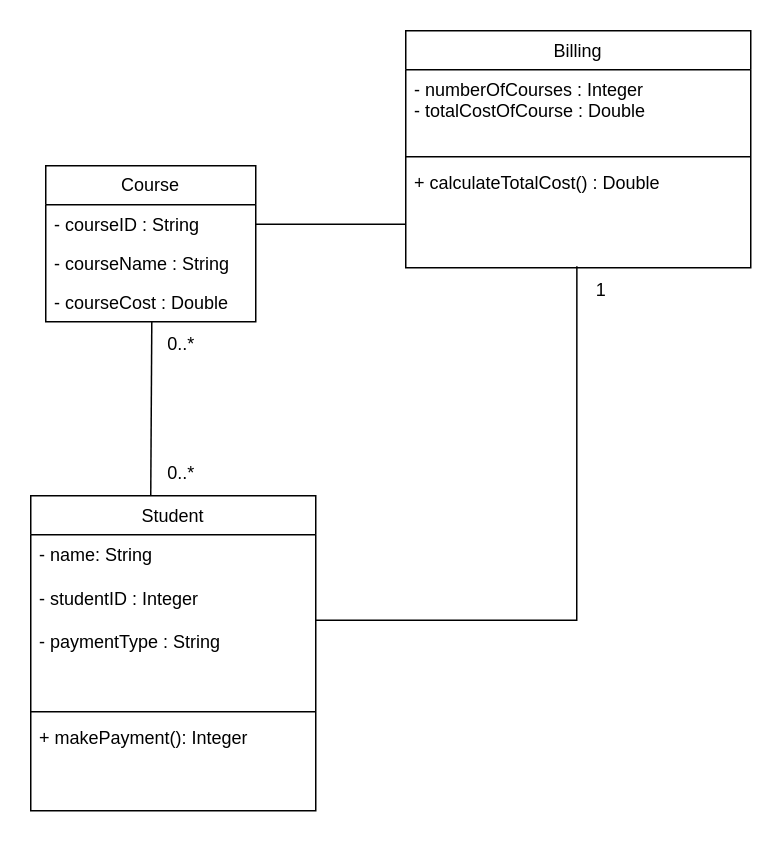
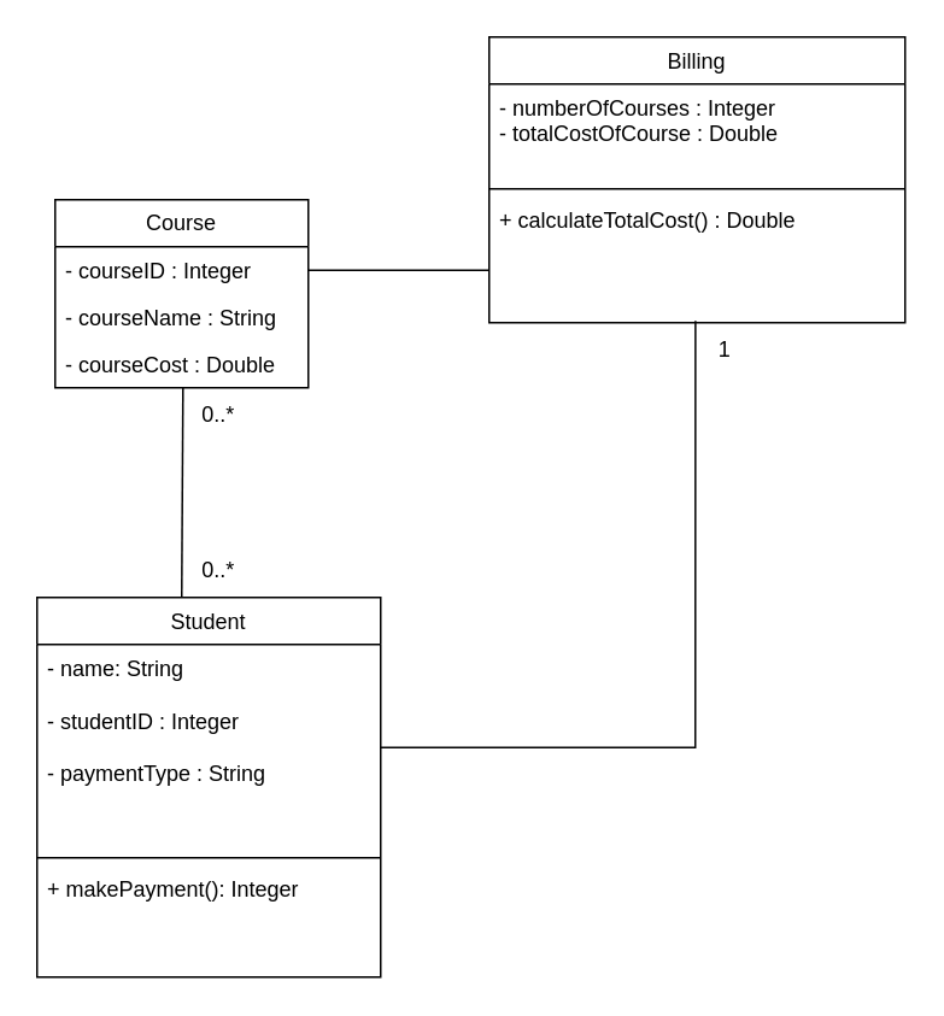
- <mxCell id="3" value="- courseID : String" style="text;strokeColor=none;fillColor=none;align=left;verticalAlign=top;spacingLeft=4;spacingRight=4;overflow=hidden;rotatable=0;points=[[0,0.5],[1,0.5]];portConstraint=eastwest;whiteSpace=wrap;html=1;" vertex="1" parent="2"><mxGeometry y="26" width="140" height="26" as="geometry" /></mxCell>
+ <mxCell id="3" value="- courseID : Integer" style="text;strokeColor=none;fillColor=none;align=left;verticalAlign=top;spacingLeft=4;spacingRight=4;overflow=hidden;rotatable=0;points=[[0,0.5],[1,0.5]];portConstraint=eastwest;whiteSpace=wrap;html=1;" vertex="1" parent="2"><mxGeometry y="26" width="140" height="26" as="geometry" /></mxCell>
